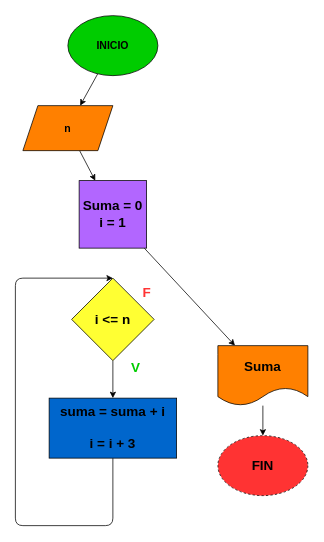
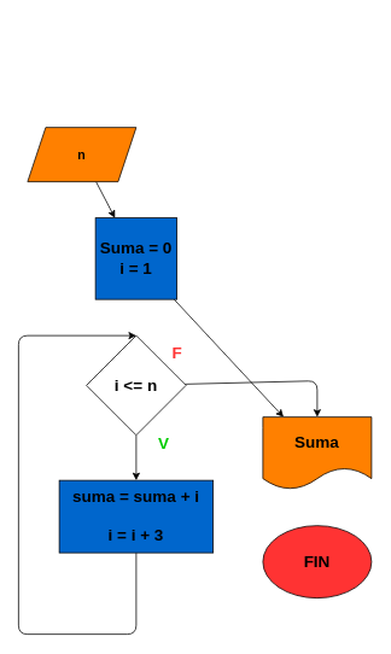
- <mxCell id="3" value="&lt;font color=&quot;#000000&quot; style=&quot;font-size: 14px;&quot;&gt;&lt;b&gt;INICIO&lt;/b&gt;&lt;/font&gt;" style="ellipse;whiteSpace=wrap;html=1;fillColor=#00CC00;" vertex="1" parent="1"><mxGeometry x="90" width="120" height="80" as="geometry" y="20" /></mxCell>
- <mxCell id="2" value="" style="edgeStyle=none;html=1;fontSize=14;fontColor=#000000;" edge="1" parent="1" source="3" target="5"><mxGeometry relative="1" as="geometry" /></mxCell>
- <mxCell id="7" value="&lt;b&gt;&lt;font style=&quot;font-size: 18px;&quot;&gt;Suma = 0&lt;br&gt;i = 1&lt;/font&gt;&lt;/b&gt;" style="whiteSpace=wrap;html=1;aspect=fixed;fontSize=14;fontColor=#000000;fillColor=#B266FF;" vertex="1" parent="1"><mxGeometry x="105" y="240" width="90" height="90" as="geometry" /></mxCell>
+ <mxCell id="7" value="&lt;b&gt;&lt;font style=&quot;font-size: 18px;&quot;&gt;Suma = 0&lt;br&gt;i = 1&lt;/font&gt;&lt;/b&gt;" style="whiteSpace=wrap;html=1;aspect=fixed;fontSize=14;fontColor=#000000;fillColor=#0066cc;" vertex="1" parent="1"><mxGeometry x="105" y="240" width="90" height="90" as="geometry" /></mxCell>
+ <mxCell id="9" style="edgeStyle=none;html=1;entryX=0.5;entryY=0;entryDx=0;entryDy=0;fontSize=18;fontColor=#000000;" edge="1" parent="1" source="10" target="14"><mxGeometry relative="1" as="geometry"><Array as="points"><mxPoint x="350" y="420" /></Array></mxGeometry></mxCell>
- <mxCell id="10" value="&lt;b&gt;i &amp;lt;= n&lt;/b&gt;" style="rhombus;whiteSpace=wrap;html=1;fontSize=18;fontColor=#000000;fillColor=#FFFF33;" vertex="1" parent="1"><mxGeometry x="95" y="370" width="110" height="110" as="geometry" /></mxCell>
+ <mxCell id="10" value="&lt;b&gt;i &amp;lt;= n&lt;/b&gt;" style="rhombus;whiteSpace=wrap;html=1;fontSize=18;fontColor=#000000;fillColor=#ffffff;" vertex="1" parent="1"><mxGeometry x="95" y="370" width="110" height="110" as="geometry" /></mxCell>
- <mxCell id="13" value="" style="edgeStyle=none;html=1;fontSize=18;fontColor=#000000;" edge="1" parent="1" source="14" target="15"><mxGeometry relative="1" as="geometry" /></mxCell>
- <mxCell id="15" value="&lt;b&gt;FIN&lt;/b&gt;" style="ellipse;whiteSpace=wrap;html=1;fontSize=18;fontColor=#000000;fillColor=#FF3333;dashed=1;" vertex="1" parent="1"><mxGeometry x="290" y="580" width="120" height="80" as="geometry" /></mxCell>
+ <mxCell id="15" value="&lt;b&gt;FIN&lt;/b&gt;" style="ellipse;whiteSpace=wrap;html=1;fontSize=18;fontColor=#000000;fillColor=#FF3333;" vertex="1" parent="1"><mxGeometry x="290" y="580" width="120" height="80" as="geometry" /></mxCell>
